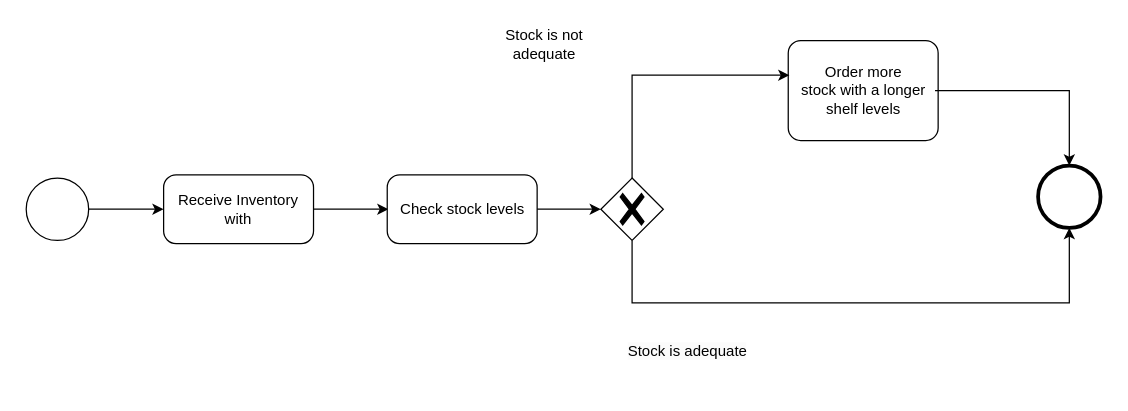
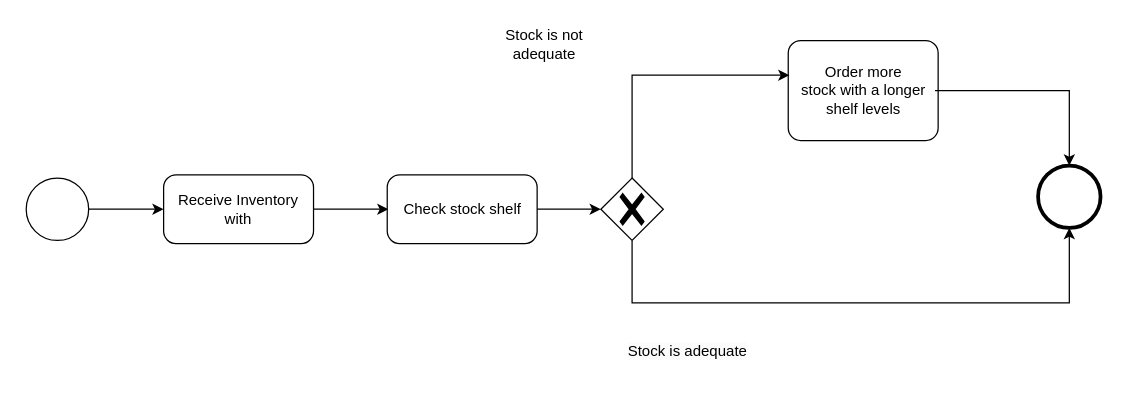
- <mxCell id="10" value="Check stock levels" style="text;html=1;align=center;verticalAlign=middle;whiteSpace=wrap;rounded=0;" vertex="1" parent="9"><mxGeometry x="7.5" y="12.5" width="105" height="30" as="geometry" /></mxCell>
+ <mxCell id="10" value="Check stock shelf" style="text;html=1;align=center;verticalAlign=middle;whiteSpace=wrap;rounded=0;" vertex="1" parent="9"><mxGeometry x="7.5" y="12.5" width="105" height="30" as="geometry" /></mxCell>
